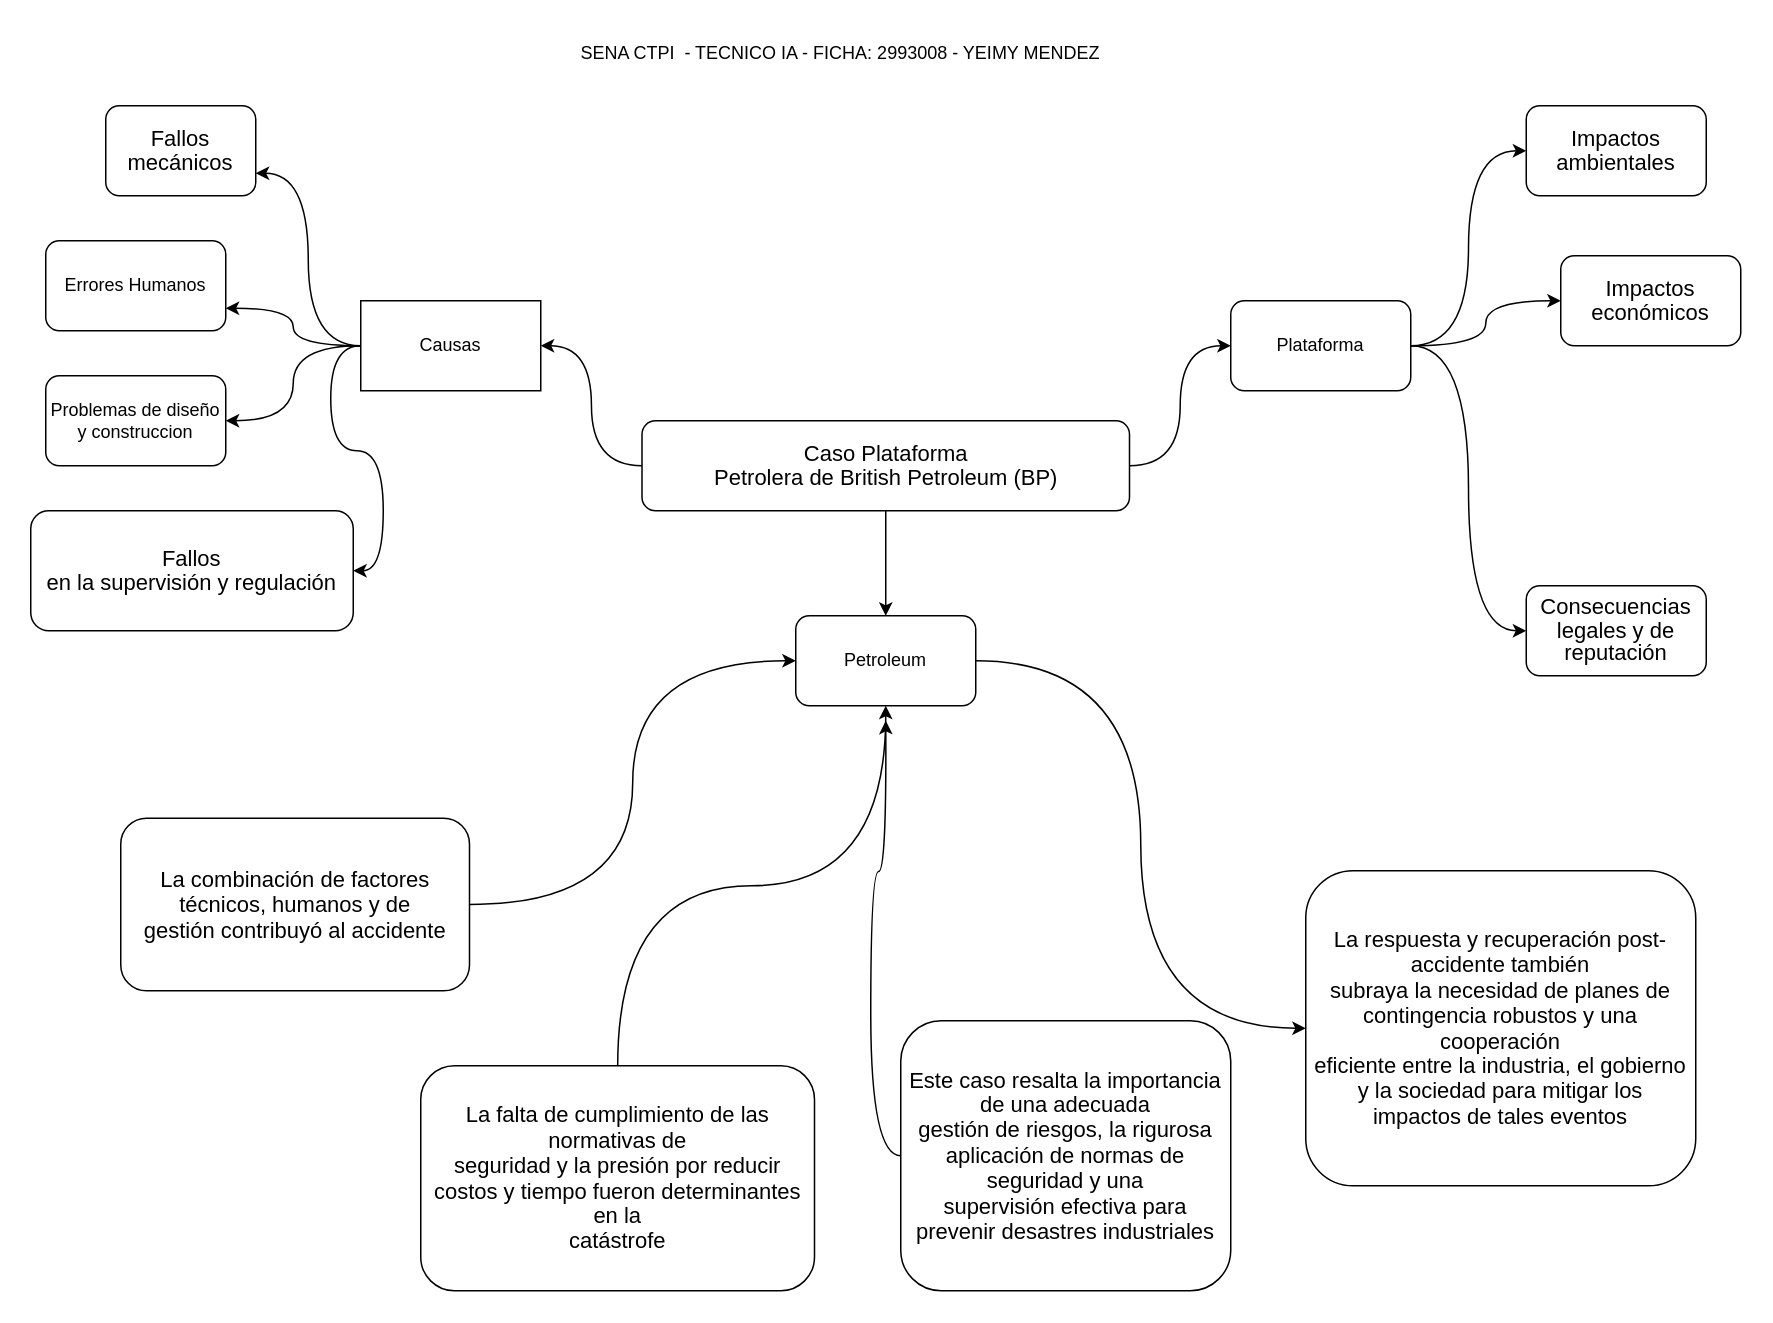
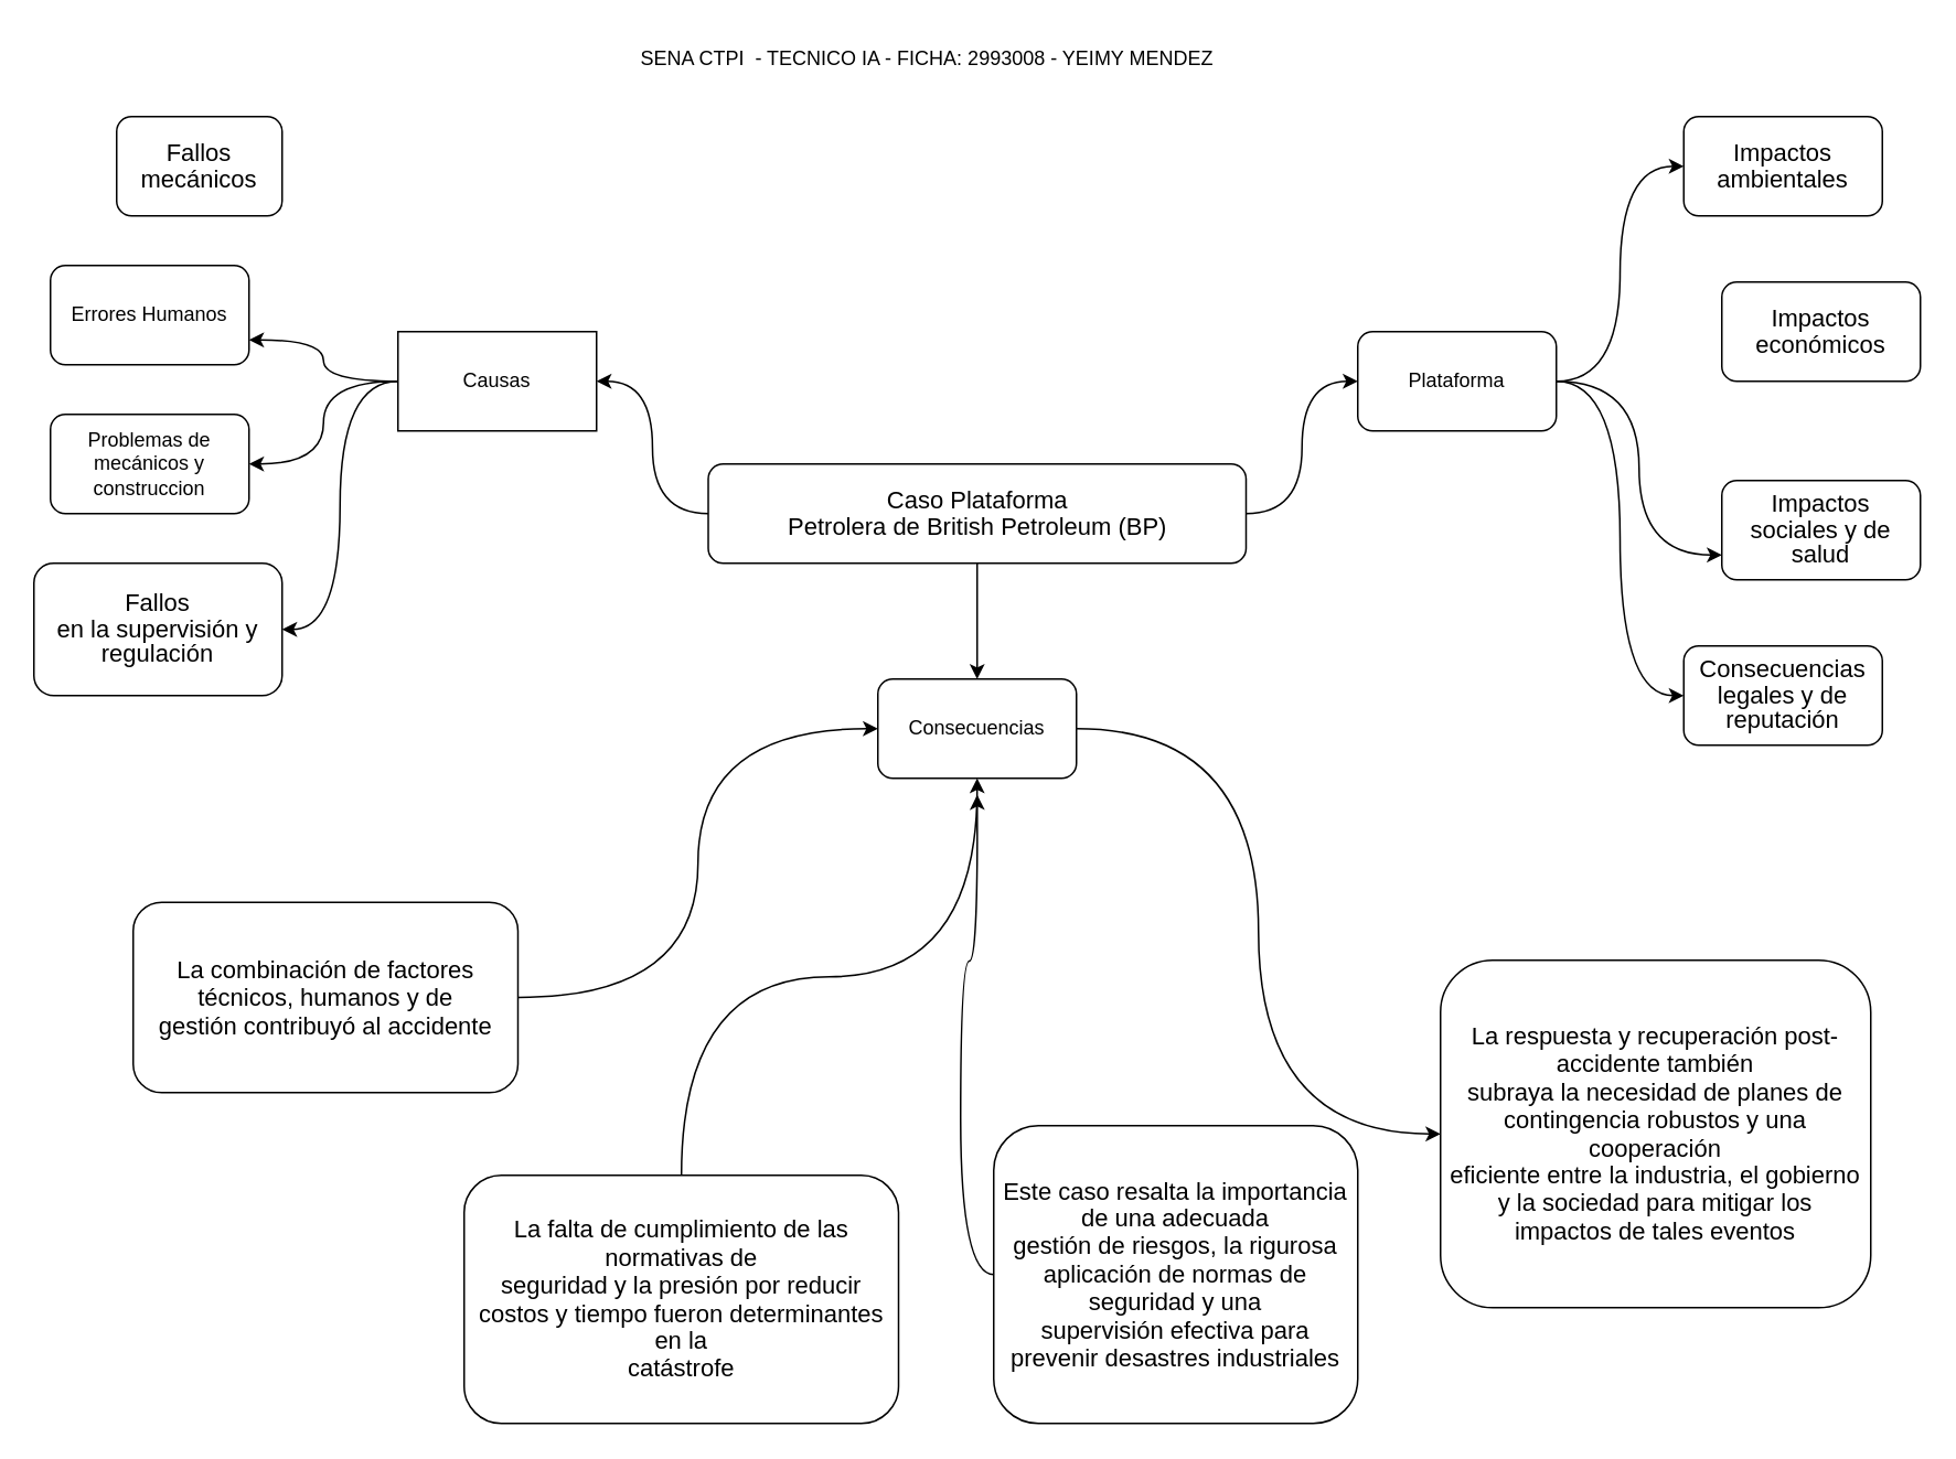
- <mxCell id="6" style="edgeStyle=orthogonalEdgeStyle;rounded=0;orthogonalLoop=1;jettySize=auto;html=1;entryX=1;entryY=0.75;entryDx=0;entryDy=0;curved=1;" edge="1" parent="1" source="10" target="18"><mxGeometry relative="1" as="geometry" /></mxCell>
- <mxCell id="14" style="edgeStyle=orthogonalEdgeStyle;rounded=0;orthogonalLoop=1;jettySize=auto;html=1;entryX=0;entryY=0.5;entryDx=0;entryDy=0;curved=1;" edge="1" parent="1" source="17" target="23"><mxGeometry relative="1" as="geometry" /></mxCell>
- <mxCell id="20" value="Problemas de diseño y construccion" style="rounded=1;whiteSpace=wrap;html=1;" vertex="1" parent="1"><mxGeometry x="30" y="250" width="120" height="60" as="geometry" /></mxCell>
+ <mxCell id="20" value="Problemas de mecánicos y construccion" style="rounded=1;whiteSpace=wrap;html=1;" vertex="1" parent="1"><mxGeometry x="30" y="250" width="120" height="60" as="geometry" /></mxCell>
+ <mxCell id="15" style="edgeStyle=orthogonalEdgeStyle;rounded=0;orthogonalLoop=1;jettySize=auto;html=1;entryX=0;entryY=0.75;entryDx=0;entryDy=0;curved=1;" edge="1" parent="1" source="17" target="24"><mxGeometry relative="1" as="geometry" /></mxCell>
+ <mxCell id="24" value="&lt;span style=&quot;font-size:11.0pt;line-height:107%;&lt;br/&gt;font-family:&amp;quot;Calibri&amp;quot;,sans-serif;mso-ascii-theme-font:minor-latin;mso-fareast-font-family:&lt;br/&gt;Calibri;mso-fareast-theme-font:minor-latin;mso-hansi-theme-font:minor-latin;&lt;br/&gt;mso-bidi-font-family:&amp;quot;Times New Roman&amp;quot;;mso-bidi-theme-font:minor-bidi;&lt;br/&gt;mso-ansi-language:ES-CO;mso-fareast-language:EN-US;mso-bidi-language:AR-SA&quot;&gt;Impactos&lt;br&gt;sociales y de salud&lt;/span&gt;" style="rounded=1;whiteSpace=wrap;html=1;" vertex="1" parent="1"><mxGeometry x="1040" y="290" width="120" height="60" as="geometry" /></mxCell>
- <mxCell id="21" value="&lt;span style=&quot;font-size:11.0pt;line-height:107%;&lt;br/&gt;font-family:&amp;quot;Calibri&amp;quot;,sans-serif;mso-ascii-theme-font:minor-latin;mso-fareast-font-family:&lt;br/&gt;Calibri;mso-fareast-theme-font:minor-latin;mso-hansi-theme-font:minor-latin;&lt;br/&gt;mso-bidi-font-family:&amp;quot;Times New Roman&amp;quot;;mso-bidi-theme-font:minor-bidi;&lt;br/&gt;mso-ansi-language:ES-CO;mso-fareast-language:EN-US;mso-bidi-language:AR-SA&quot;&gt;Fallos&lt;br&gt;en la supervisión y regulación&lt;/span&gt;" style="rounded=1;whiteSpace=wrap;html=1;" vertex="1" parent="1"><mxGeometry x="20" y="340" width="215" height="80" as="geometry" /></mxCell>
+ <mxCell id="21" value="&lt;span style=&quot;font-size:11.0pt;line-height:107%;&lt;br/&gt;font-family:&amp;quot;Calibri&amp;quot;,sans-serif;mso-ascii-theme-font:minor-latin;mso-fareast-font-family:&lt;br/&gt;Calibri;mso-fareast-theme-font:minor-latin;mso-hansi-theme-font:minor-latin;&lt;br/&gt;mso-bidi-font-family:&amp;quot;Times New Roman&amp;quot;;mso-bidi-theme-font:minor-bidi;&lt;br/&gt;mso-ansi-language:ES-CO;mso-fareast-language:EN-US;mso-bidi-language:AR-SA&quot;&gt;Fallos&lt;br&gt;en la supervisión y regulación&lt;/span&gt;" style="rounded=1;whiteSpace=wrap;html=1;" vertex="1" parent="1"><mxGeometry x="20" y="340" width="150" height="80" as="geometry" /></mxCell>
- <mxCell id="12" value="Petroleum" style="rounded=1;whiteSpace=wrap;html=1;" vertex="1" parent="1"><mxGeometry x="530" y="410" width="120" height="60" as="geometry" /></mxCell>
+ <mxCell id="12" value="Consecuencias" style="rounded=1;whiteSpace=wrap;html=1;" vertex="1" parent="1"><mxGeometry x="530" y="410" width="120" height="60" as="geometry" /></mxCell>
